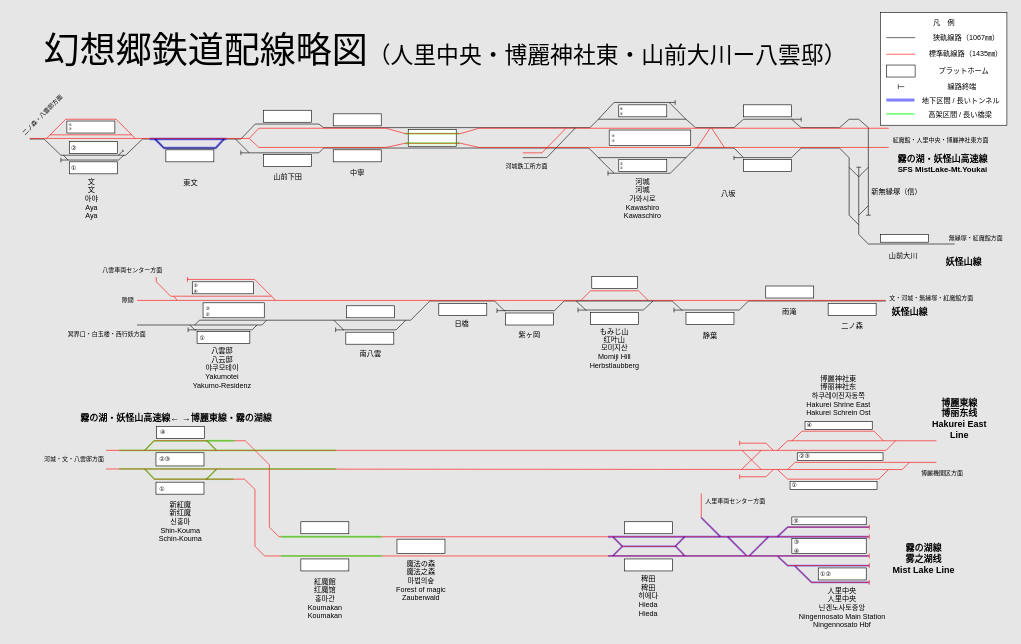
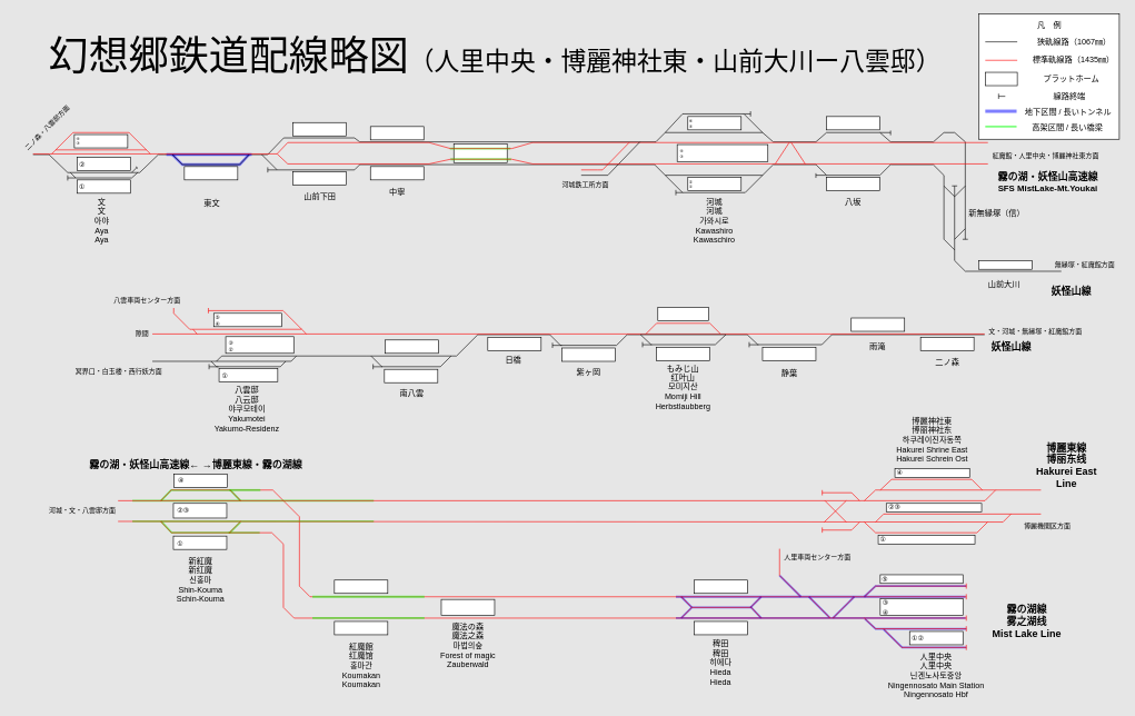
- <mxCell id="30" value="八坂" style="text;strokeColor=none;align=center;fillColor=none;html=1;verticalAlign=middle;whiteSpace=wrap;rounded=0;" parent="1" vertex="1"><mxGeometry x="1184.004" y="307.996" width="60" height="30" as="geometry" /></mxCell>
+ <mxCell id="30" value="八坂" style="text;strokeColor=none;align=center;fillColor=none;html=1;verticalAlign=middle;whiteSpace=wrap;rounded=0;" parent="1" vertex="1"><mxGeometry x="1249.004" y="287.996" width="60" height="30" as="geometry" /></mxCell>
